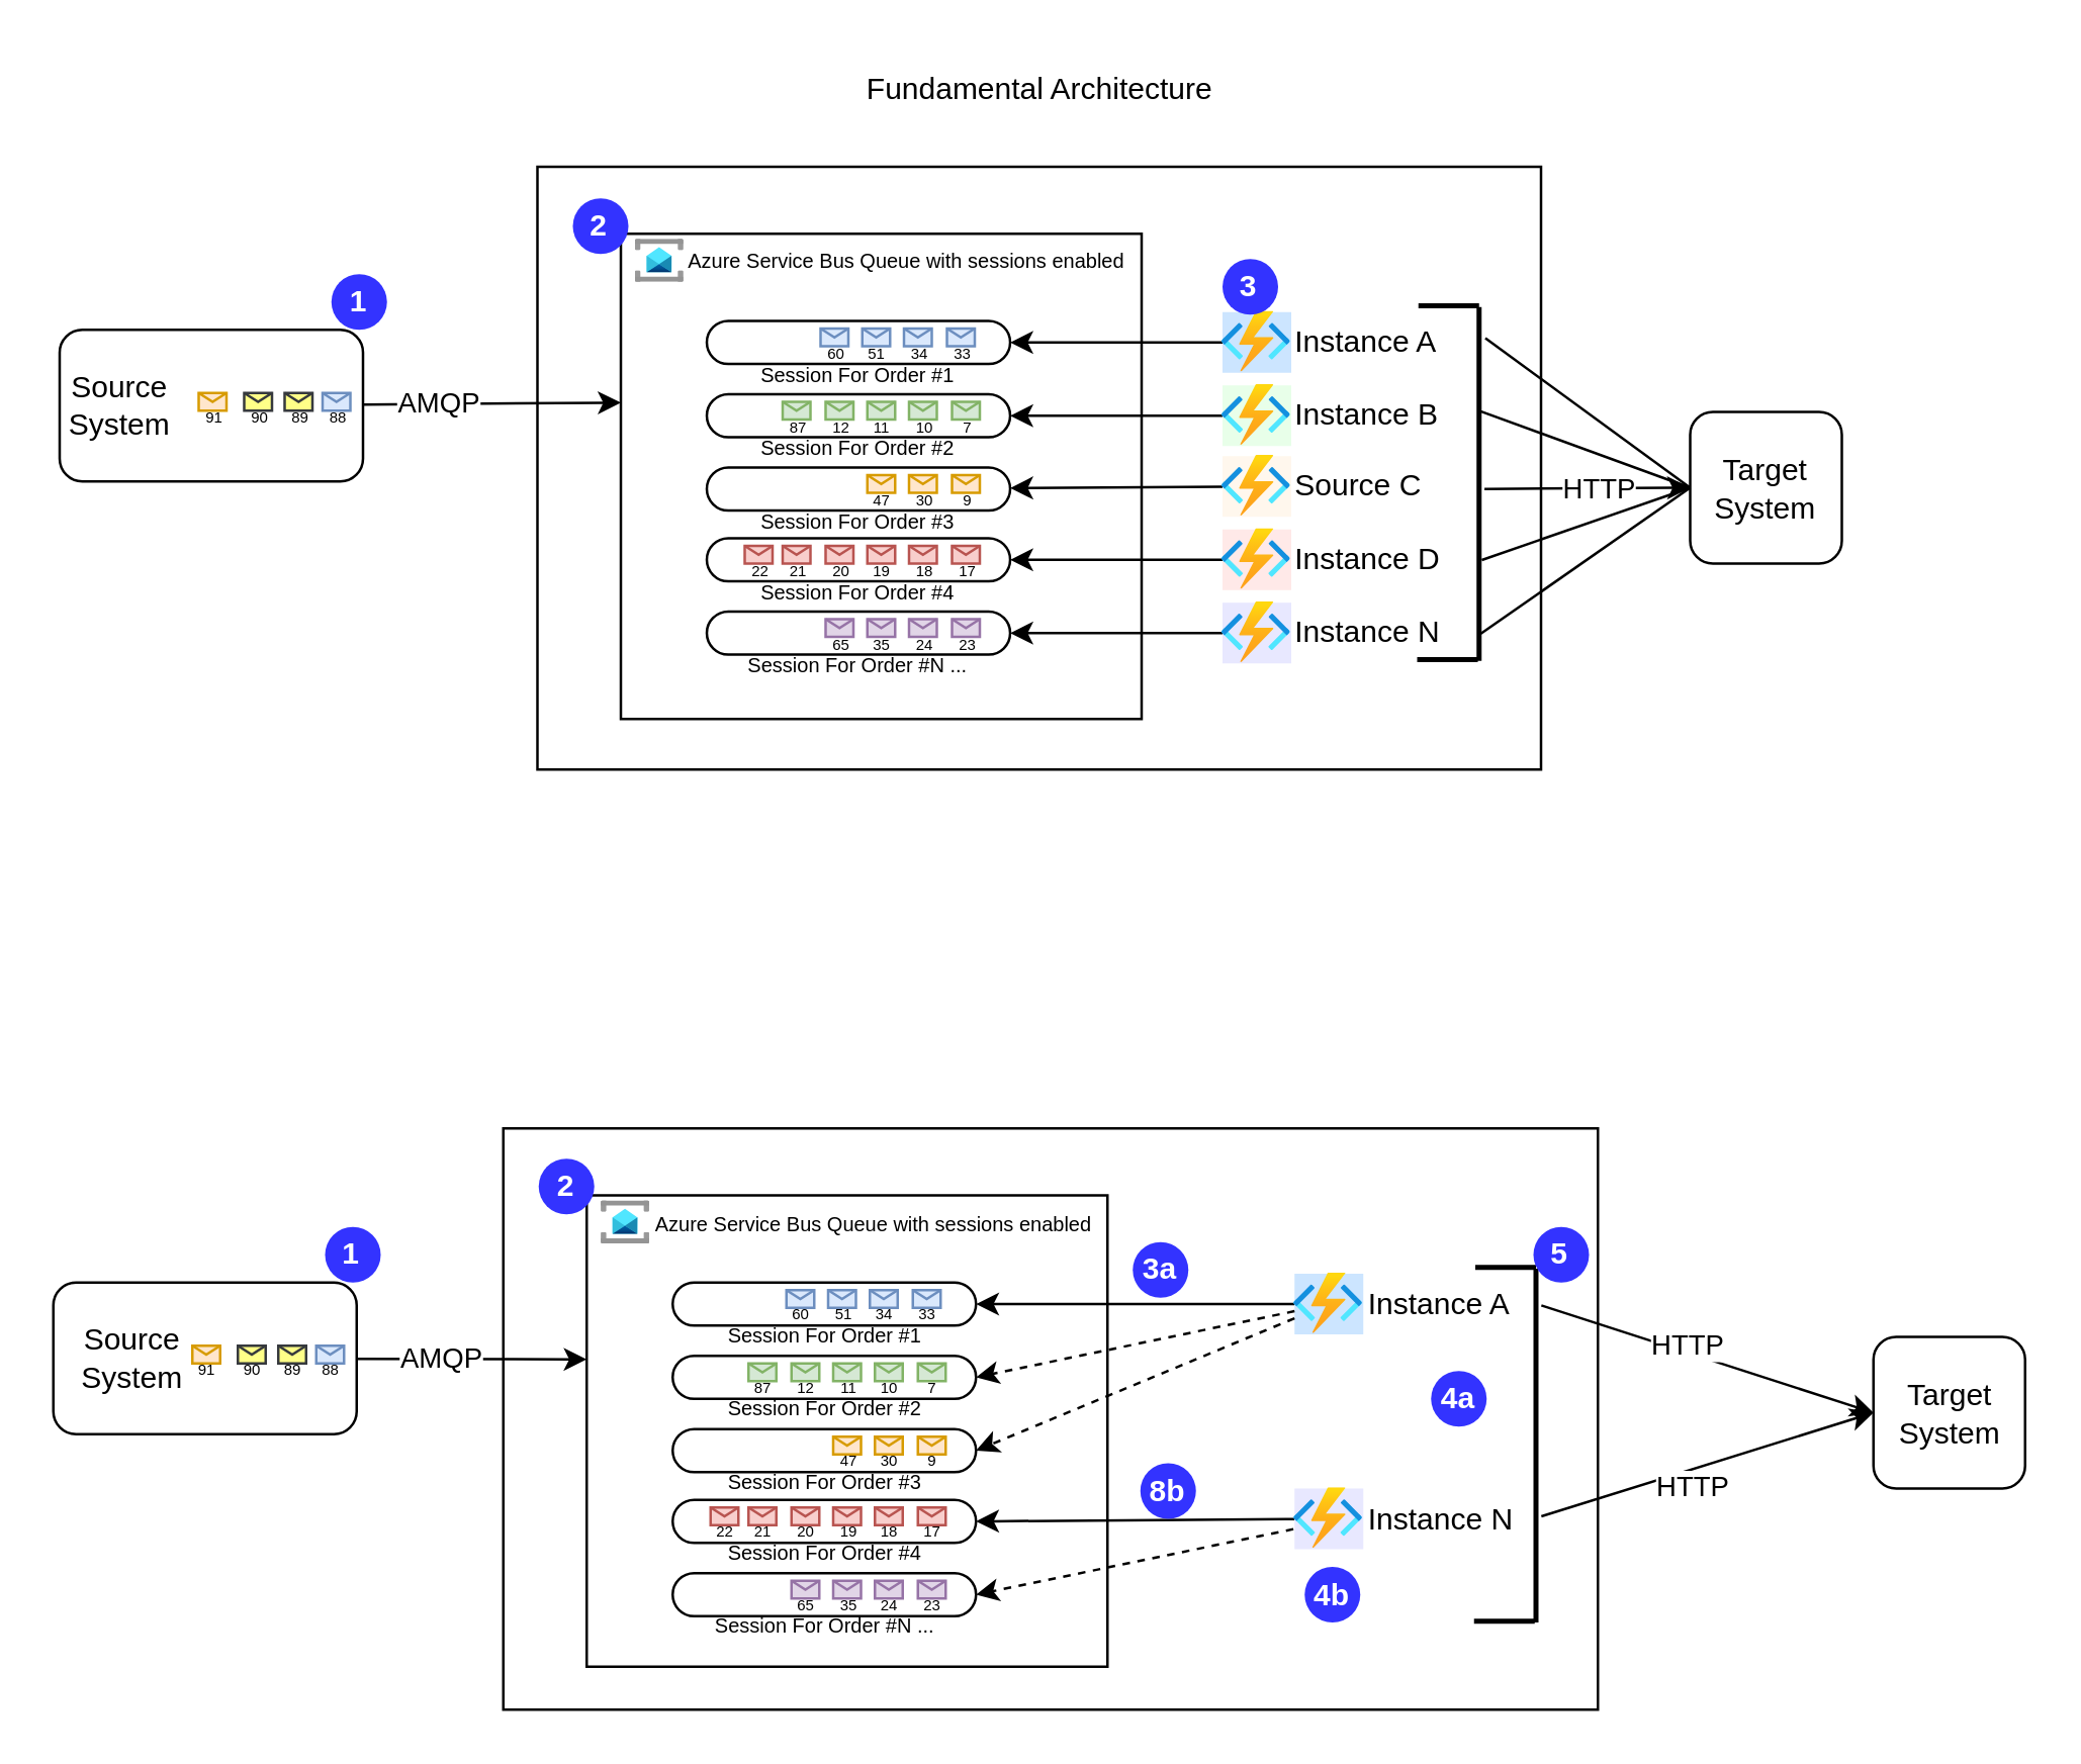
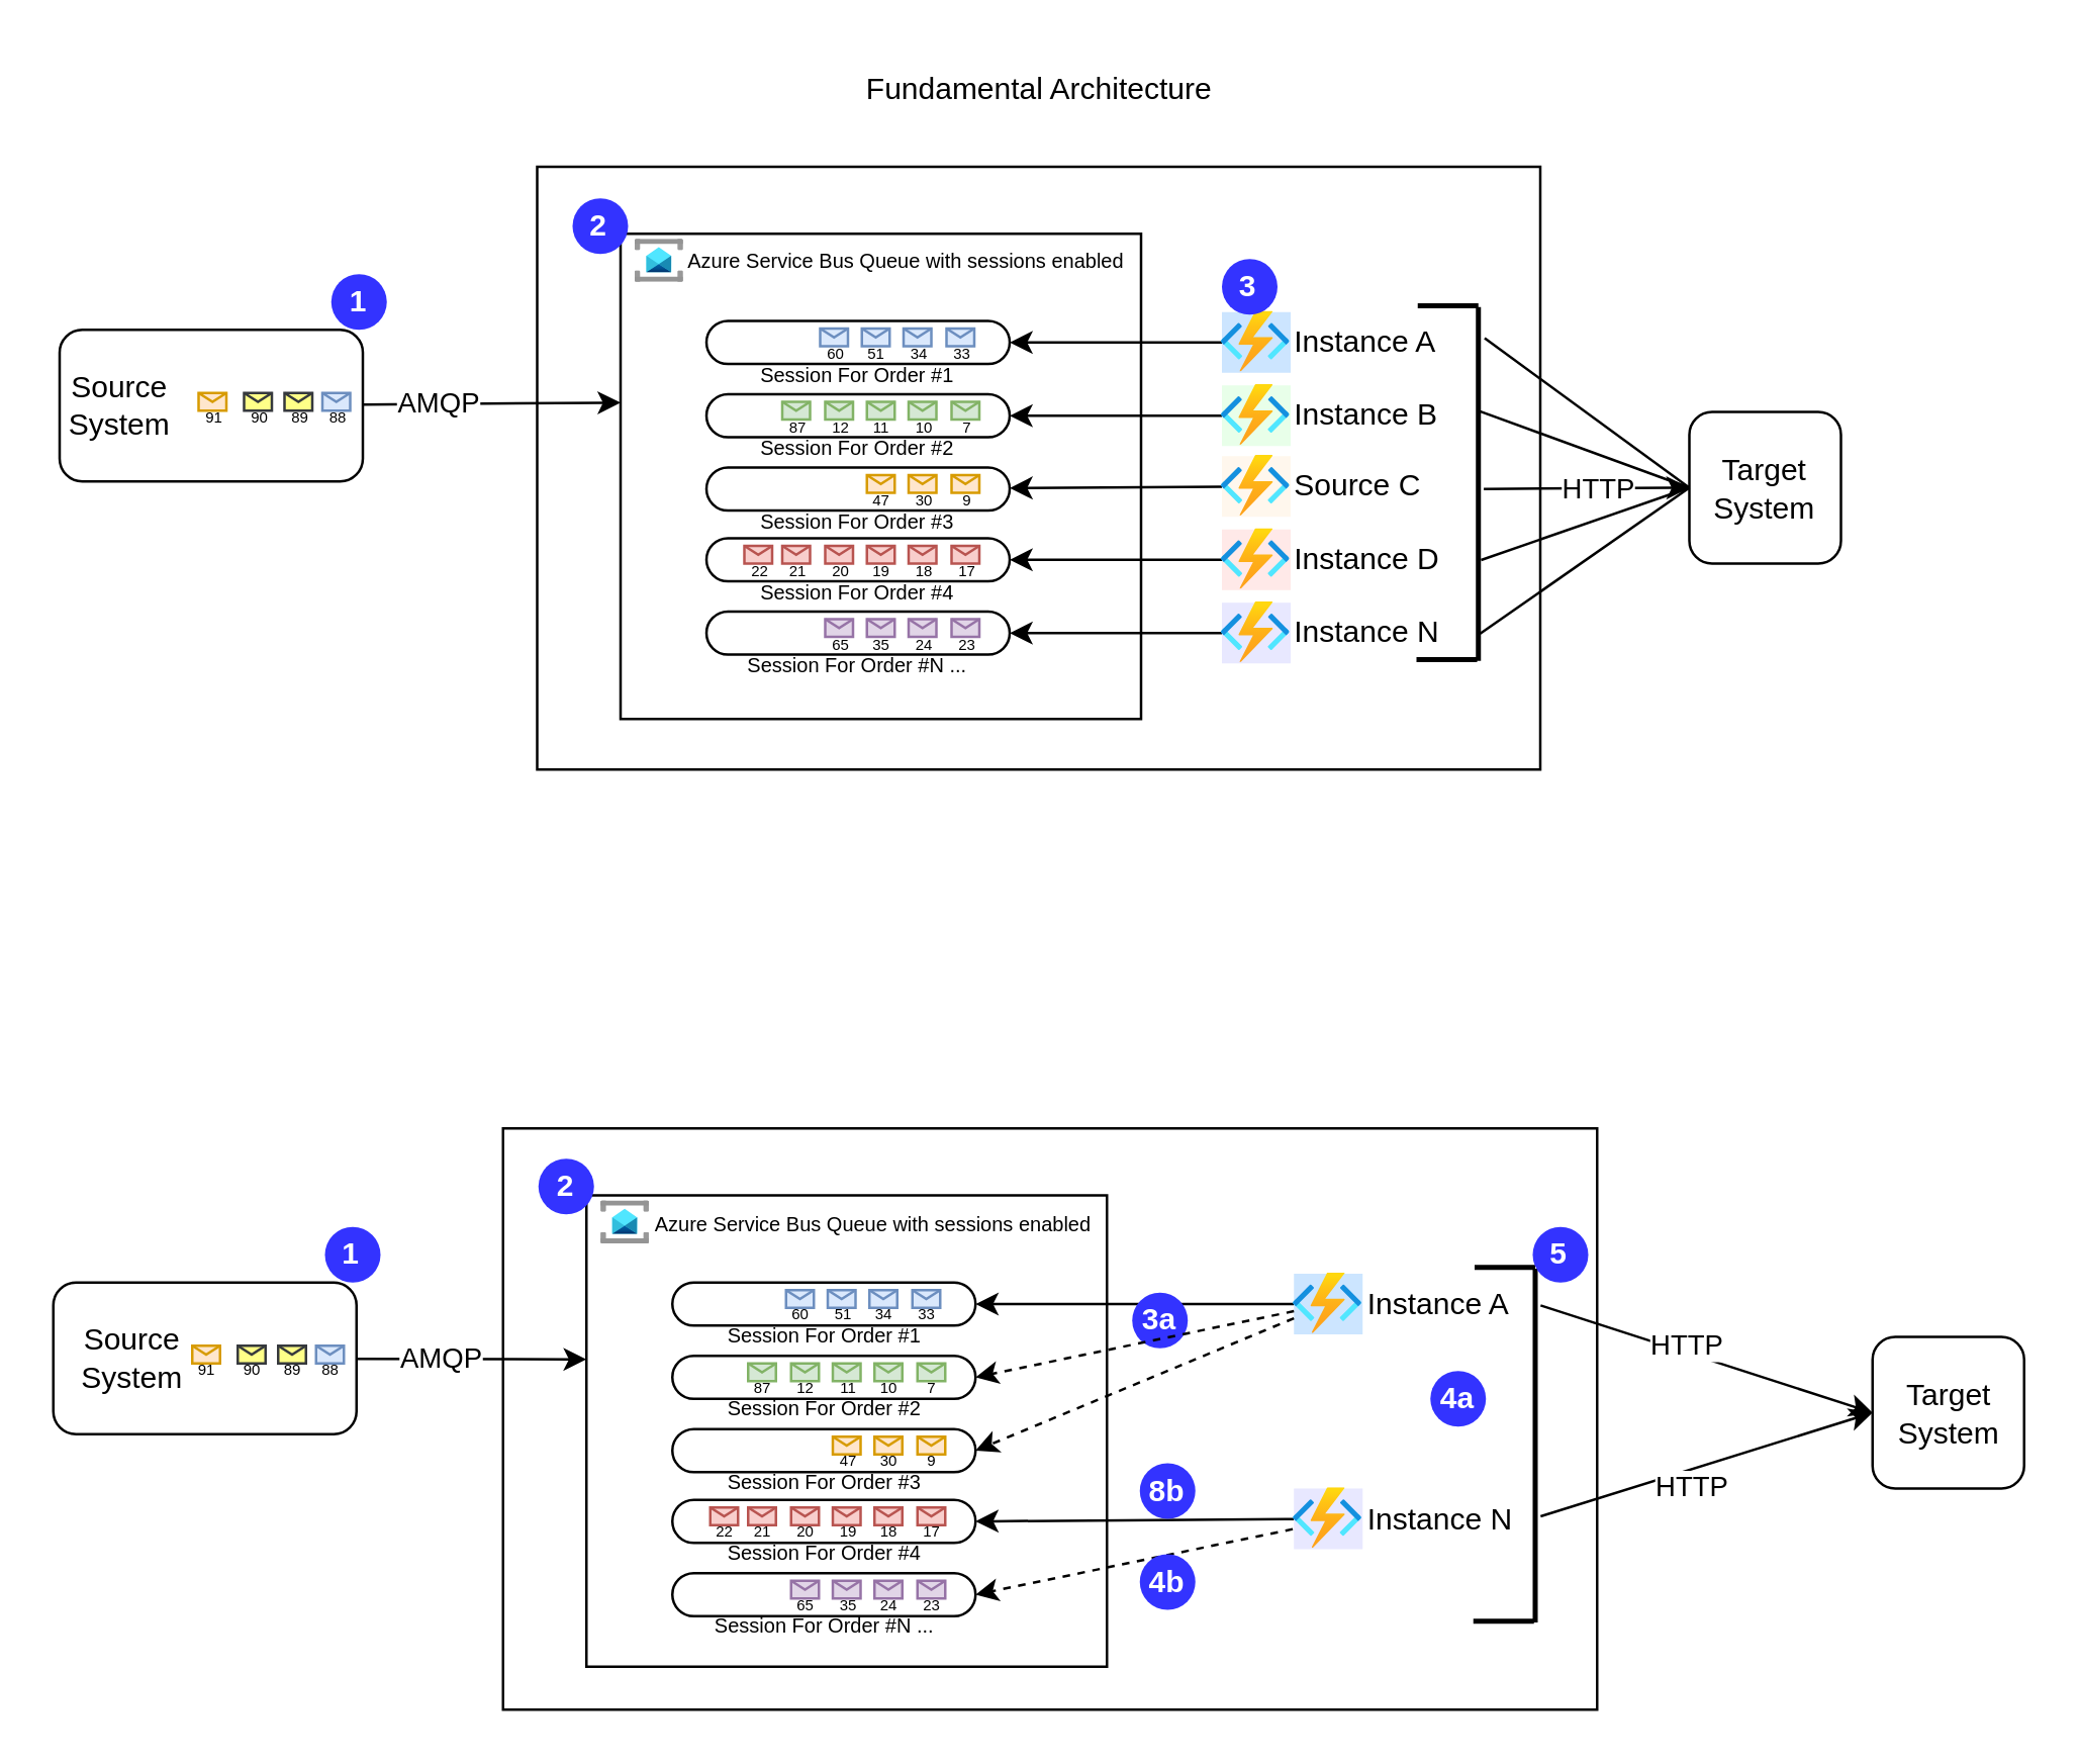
- <mxCell id="15" value="3a" style="shape=ellipse;fillColor=#3333FF;strokeColor=none;html=1;rounded=1;shadow=0;glass=1;strokeWidth=4;fontColor=#ffffff;labelBorderColor=none;fontStyle=1;aspect=fixed;spacing=0;spacingRight=2;" parent="1" vertex="1"><mxGeometry x="447.5" y="491" width="22" height="22" as="geometry" /></mxCell>
+ <mxCell id="15" value="3a" style="shape=ellipse;fillColor=#3333FF;strokeColor=none;html=1;rounded=1;shadow=0;glass=1;strokeWidth=4;fontColor=#ffffff;labelBorderColor=none;fontStyle=1;aspect=fixed;spacing=0;spacingRight=2;" parent="1" vertex="1"><mxGeometry x="447.5" y="511" width="22" height="22" as="geometry" /></mxCell>
- <mxCell id="124" value="4b" style="shape=ellipse;fillColor=#3333FF;strokeColor=none;html=1;rounded=1;shadow=0;glass=1;strokeWidth=4;fontColor=#ffffff;labelBorderColor=none;fontStyle=1;aspect=fixed;spacing=0;spacingRight=2;" parent="1" vertex="1"><mxGeometry x="515.5" y="619.5" width="22" height="22" as="geometry" /></mxCell>
+ <mxCell id="124" value="4b" style="shape=ellipse;fillColor=#3333FF;strokeColor=none;html=1;rounded=1;shadow=0;glass=1;strokeWidth=4;fontColor=#ffffff;labelBorderColor=none;fontStyle=1;aspect=fixed;spacing=0;spacingRight=2;" parent="1" vertex="1"><mxGeometry x="450.5" y="614.5" width="22" height="22" as="geometry" /></mxCell>
